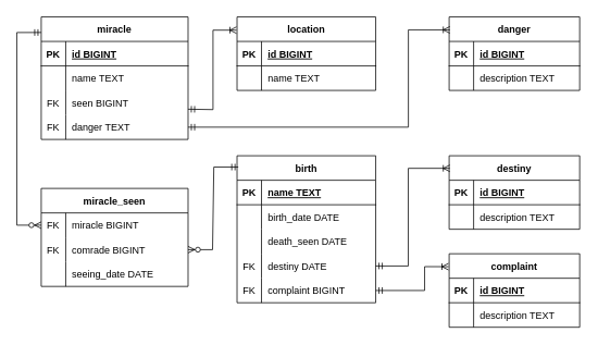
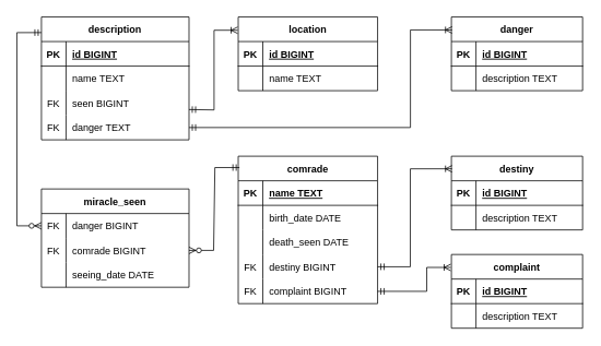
- <mxCell id="16" value="miracle" style="shape=table;startSize=30;container=1;collapsible=1;childLayout=tableLayout;fixedRows=1;rowLines=0;fontStyle=1;align=center;resizeLast=1;" vertex="1" parent="1"><mxGeometry x="50.06" y="20" width="180" height="150" as="geometry" /></mxCell>
+ <mxCell id="16" value="description" style="shape=table;startSize=30;container=1;collapsible=1;childLayout=tableLayout;fixedRows=1;rowLines=0;fontStyle=1;align=center;resizeLast=1;" vertex="1" parent="1"><mxGeometry x="50.06" y="20" width="180" height="150" as="geometry" /></mxCell>
- <mxCell id="43" value="birth" style="shape=table;startSize=30;container=1;collapsible=1;childLayout=tableLayout;fixedRows=1;rowLines=0;fontStyle=1;align=center;resizeLast=1;" vertex="1" parent="1"><mxGeometry x="290.06" y="190" width="170" height="180" as="geometry" /></mxCell>
+ <mxCell id="43" value="comrade" style="shape=table;startSize=30;container=1;collapsible=1;childLayout=tableLayout;fixedRows=1;rowLines=0;fontStyle=1;align=center;resizeLast=1;" vertex="1" parent="1"><mxGeometry x="290.06" y="190" width="170" height="180" as="geometry" /></mxCell>
- <mxCell id="62" value="miracle BIGINT " style="shape=partialRectangle;overflow=hidden;connectable=0;fillColor=none;align=left;strokeColor=inherit;top=0;left=0;bottom=0;right=0;spacingLeft=6;" vertex="1" parent="60"><mxGeometry x="30" width="150" height="30" as="geometry"><mxRectangle width="150" height="30" as="alternateBounds" /></mxGeometry></mxCell>
+ <mxCell id="62" value="danger BIGINT " style="shape=partialRectangle;overflow=hidden;connectable=0;fillColor=none;align=left;strokeColor=inherit;top=0;left=0;bottom=0;right=0;spacingLeft=6;" vertex="1" parent="60"><mxGeometry x="30" width="150" height="30" as="geometry"><mxRectangle width="150" height="30" as="alternateBounds" /></mxGeometry></mxCell>
- <mxCell id="55" value="destiny DATE" style="shape=partialRectangle;overflow=hidden;connectable=0;fillColor=none;align=left;strokeColor=inherit;top=0;left=0;bottom=0;right=0;spacingLeft=6;" vertex="1" parent="53"><mxGeometry x="30" width="140" height="30" as="geometry"><mxRectangle width="140" height="30" as="alternateBounds" /></mxGeometry></mxCell>
+ <mxCell id="55" value="destiny BIGINT" style="shape=partialRectangle;overflow=hidden;connectable=0;fillColor=none;align=left;strokeColor=inherit;top=0;left=0;bottom=0;right=0;spacingLeft=6;" vertex="1" parent="53"><mxGeometry x="30" width="140" height="30" as="geometry"><mxRectangle width="140" height="30" as="alternateBounds" /></mxGeometry></mxCell>
